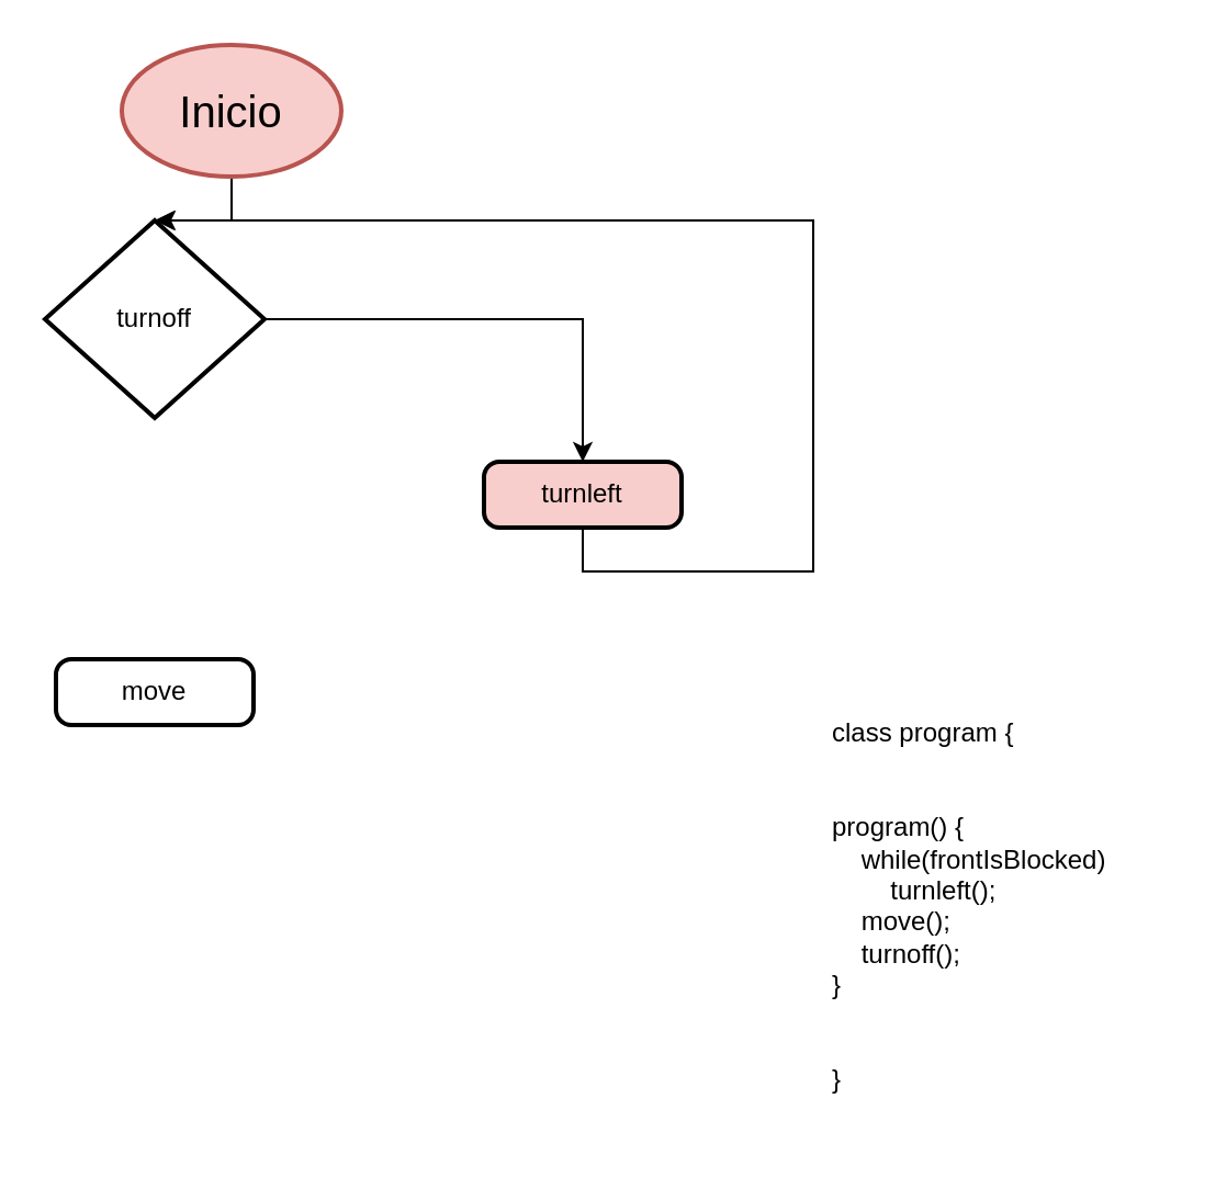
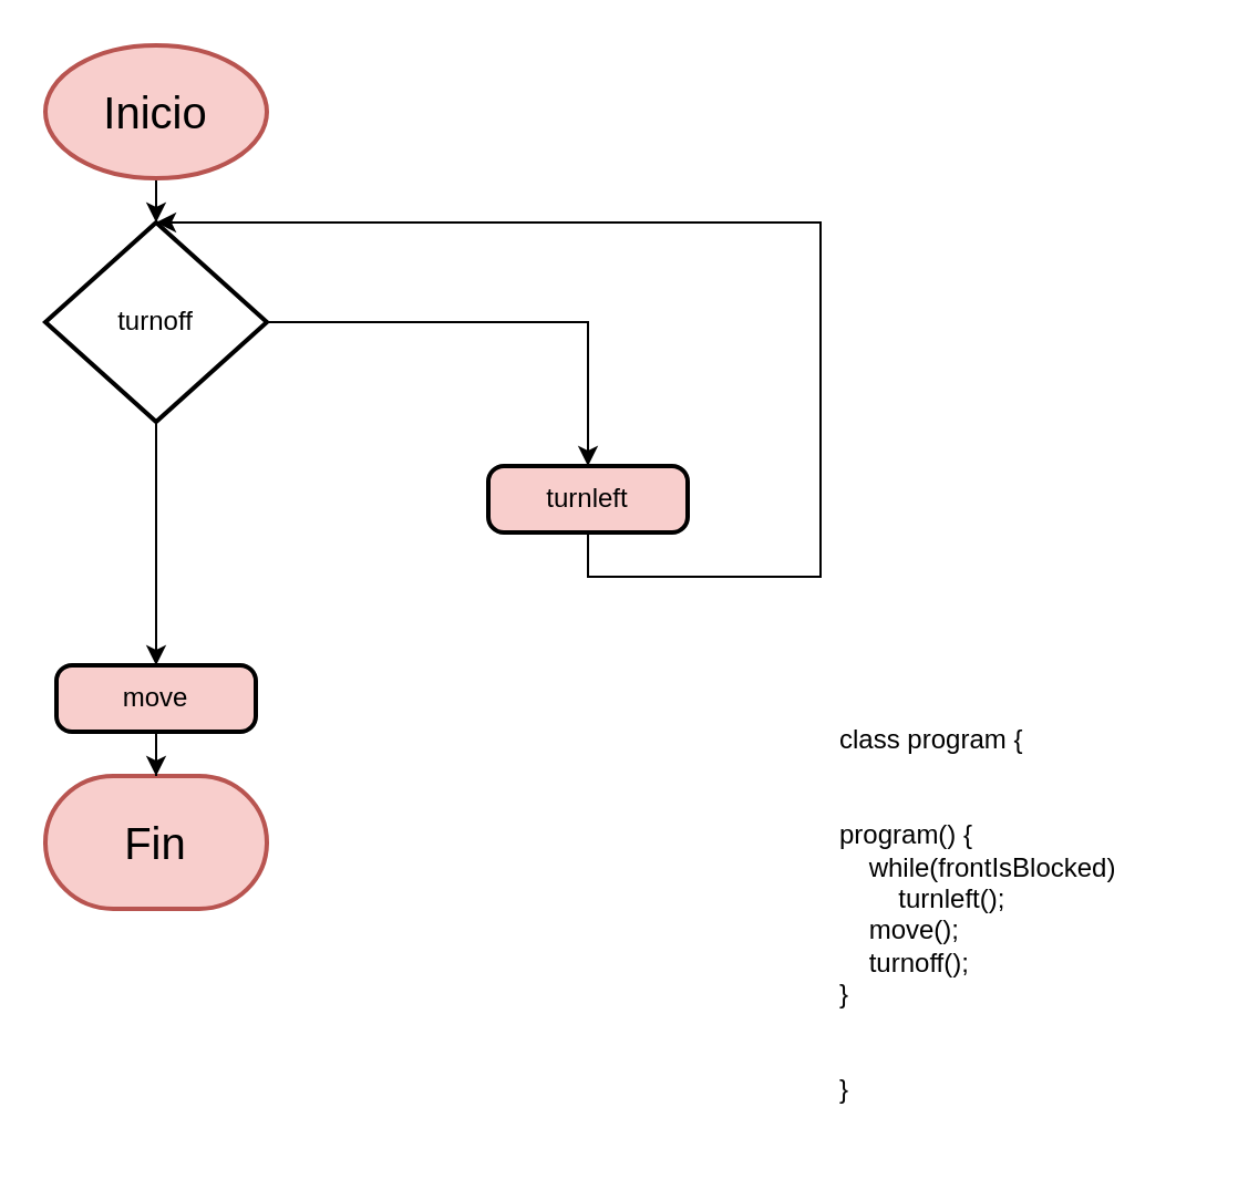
- <mxCell id="4" value="&lt;font style=&quot;font-size: 20px;&quot;&gt;Inicio&lt;/font&gt;" style="strokeWidth=2;html=1;shape=mxgraph.flowchart.start_1;whiteSpace=wrap;fillColor=#f8cecc;strokeColor=#b85450;" vertex="1" parent="1"><mxGeometry x="55" y="20" width="100" height="60" as="geometry" /></mxCell>
+ <mxCell id="4" value="&lt;font style=&quot;font-size: 20px;&quot;&gt;Inicio&lt;/font&gt;" style="strokeWidth=2;html=1;shape=mxgraph.flowchart.start_1;whiteSpace=wrap;fillColor=#f8cecc;strokeColor=#b85450;" vertex="1" parent="1"><mxGeometry x="20" width="100" height="60" as="geometry" y="20" /></mxCell>
+ <mxCell id="7" style="edgeStyle=orthogonalEdgeStyle;rounded=0;orthogonalLoop=1;jettySize=auto;html=1;exitX=0.5;exitY=1;exitDx=0;exitDy=0;exitPerimeter=0;" edge="1" parent="1" source="8" target="11"><mxGeometry relative="1" as="geometry" /></mxCell>
- <mxCell id="11" value="move" style="rounded=1;whiteSpace=wrap;html=1;absoluteArcSize=1;arcSize=14;strokeWidth=2;" vertex="1" parent="1"><mxGeometry x="25" y="300" width="90" height="30" as="geometry" /></mxCell>
+ <mxCell id="11" value="move" style="rounded=1;whiteSpace=wrap;html=1;absoluteArcSize=1;arcSize=14;strokeWidth=2;fillColor=#f8cecc;" vertex="1" parent="1"><mxGeometry x="25" y="300" width="90" height="30" as="geometry" /></mxCell>
+ <mxCell id="10" style="edgeStyle=orthogonalEdgeStyle;rounded=0;orthogonalLoop=1;jettySize=auto;html=1;exitX=0.5;exitY=1;exitDx=0;exitDy=0;" edge="1" parent="1" source="11" target="5"><mxGeometry relative="1" as="geometry" /></mxCell>
+ <mxCell id="5" value="&lt;font style=&quot;font-size: 20px;&quot;&gt;Fin&lt;/font&gt;" style="strokeWidth=2;html=1;shape=mxgraph.flowchart.terminator;whiteSpace=wrap;fillColor=#f8cecc;strokeColor=#b85450;" vertex="1" parent="1"><mxGeometry x="20" y="350" width="100" height="60" as="geometry" /></mxCell>
